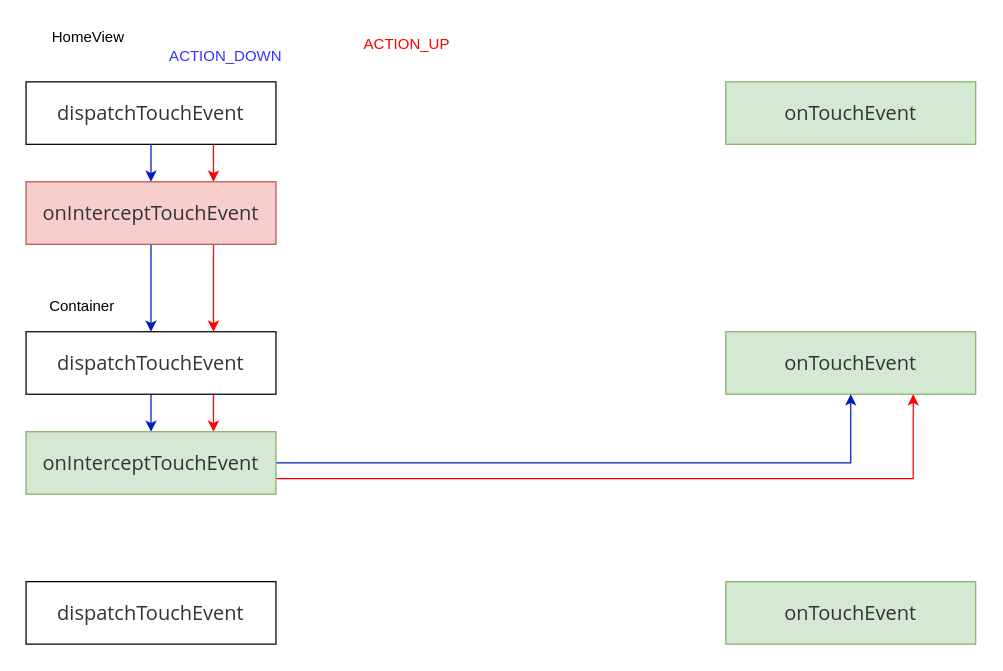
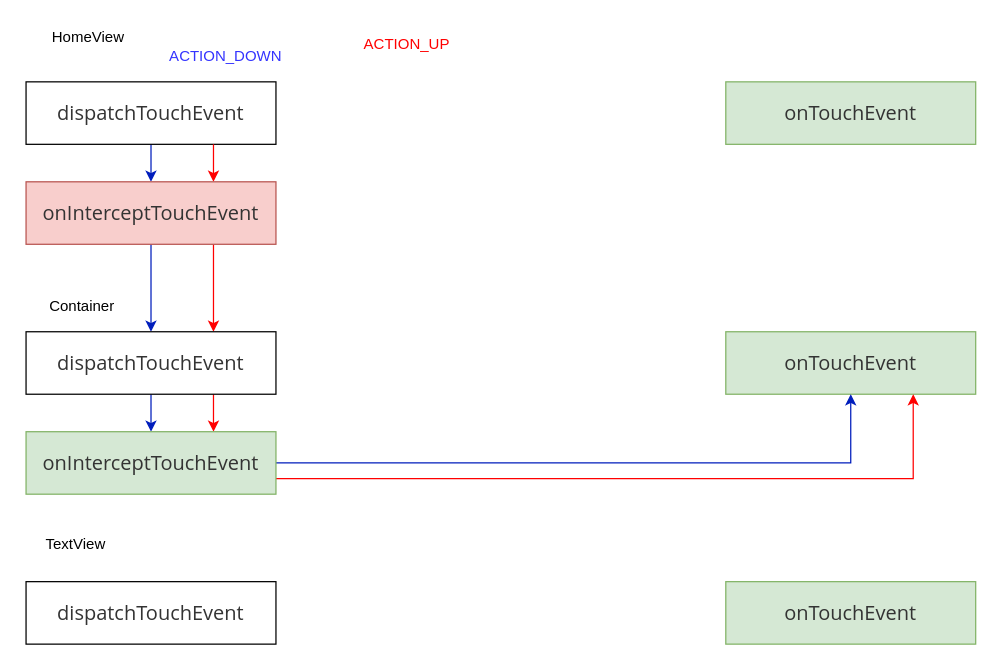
+ <mxCell id="17" value="TextView" style="text;html=1;strokeColor=none;fillColor=none;align=center;verticalAlign=middle;whiteSpace=wrap;rounded=0;" parent="1" vertex="1"><mxGeometry x="20" y="425" width="80" height="20" as="geometry" /></mxCell>
